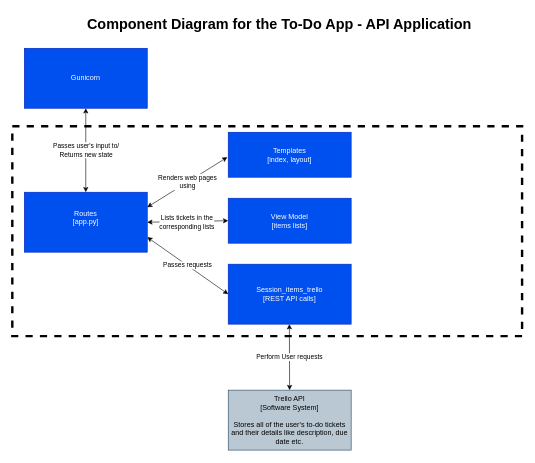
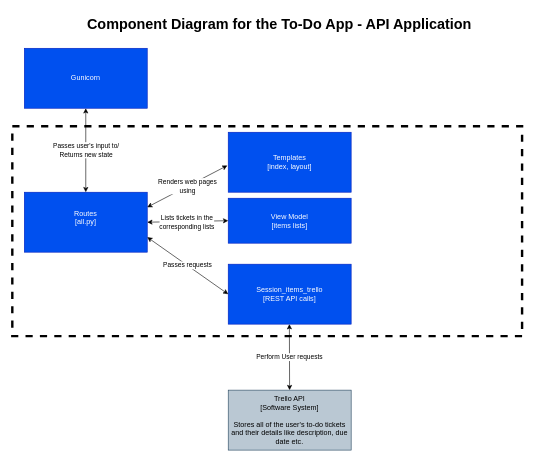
- <mxCell id="6" value="Templates&lt;br&gt;[index, layout]" style="text;html=1;strokeColor=#001DBC;fillColor=#0050ef;align=center;verticalAlign=middle;whiteSpace=wrap;rounded=0;fontColor=#ffffff;" vertex="1" parent="1"><mxGeometry x="380" y="220" width="205" height="75" as="geometry" /></mxCell>
+ <mxCell id="6" value="Templates&lt;br&gt;[index, layout]" style="text;html=1;strokeColor=#001DBC;fillColor=#0050ef;align=center;verticalAlign=middle;whiteSpace=wrap;rounded=0;fontColor=#ffffff;" vertex="1" parent="1"><mxGeometry x="380" y="220" width="205" height="100" as="geometry" /></mxCell>
- <mxCell id="5" value="Routes&lt;br&gt;[app.py]&lt;br&gt;&lt;br&gt;" style="text;html=1;strokeColor=#001DBC;fillColor=#0050ef;align=center;verticalAlign=middle;whiteSpace=wrap;rounded=0;fontColor=#ffffff;" vertex="1" parent="1"><mxGeometry x="40" y="320" width="205" height="100" as="geometry" /></mxCell>
+ <mxCell id="5" value="Routes&lt;br&gt;[all.py]&lt;br&gt;&lt;br&gt;" style="text;html=1;strokeColor=#001DBC;fillColor=#0050ef;align=center;verticalAlign=middle;whiteSpace=wrap;rounded=0;fontColor=#ffffff;" vertex="1" parent="1"><mxGeometry x="40" y="320" width="205" height="100" as="geometry" /></mxCell>
